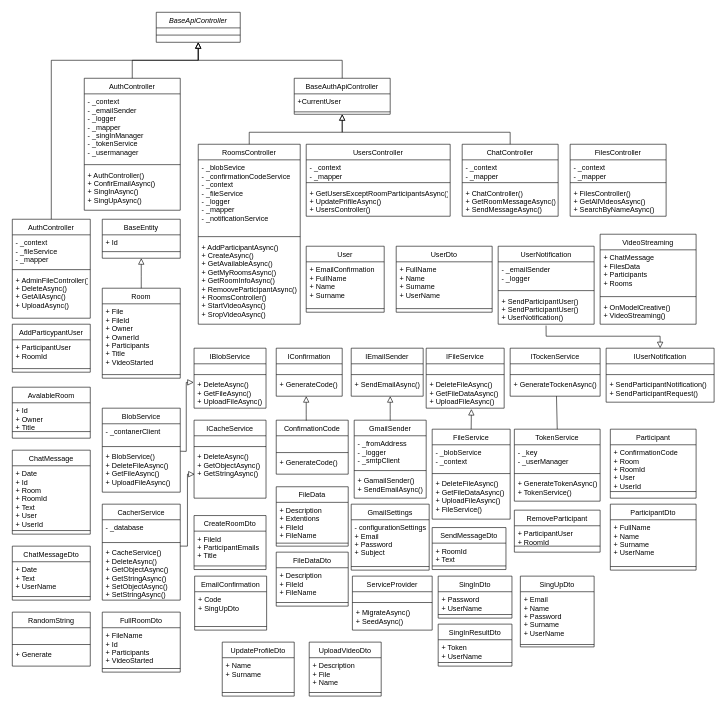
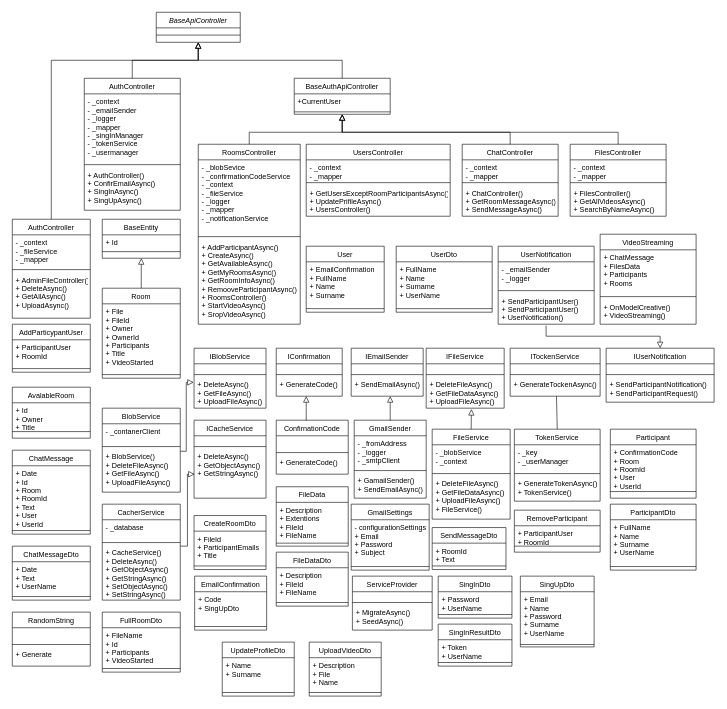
+ <mxCell id="176" value="" style="endArrow=block;html=1;rounded=0;align=center;verticalAlign=bottom;endFill=0;labelBackgroundColor=none;endSize=8;entryX=0.5;entryY=1;entryDx=0;entryDy=0;exitX=0.5;exitY=0;exitDx=0;exitDy=0;" edge="1" parent="1" source="23" target="8"><mxGeometry x="-1" y="-104" relative="1" as="geometry"><mxPoint x="867" y="260" as="sourcePoint" /><mxPoint x="627" y="200" as="targetPoint" /><Array as="points"><mxPoint x="1030" y="220" /><mxPoint x="570" y="220" /></Array><mxPoint x="-100" y="-74" as="offset" /></mxGeometry></mxCell>
+ <mxCell id="177" value="" style="resizable=0;html=1;align=center;verticalAlign=top;labelBackgroundColor=none;" connectable="0" vertex="1" parent="176"><mxGeometry relative="1" as="geometry" /></mxCell>
